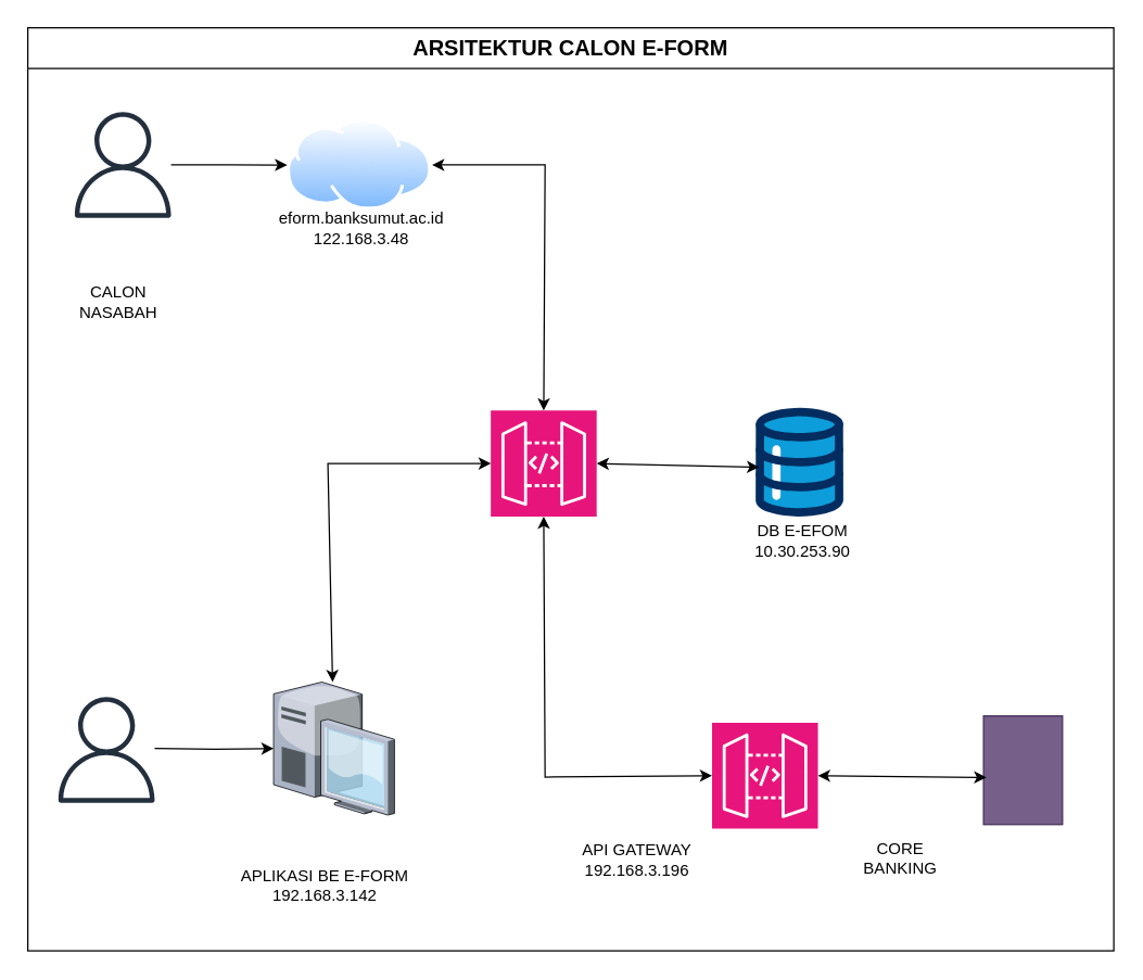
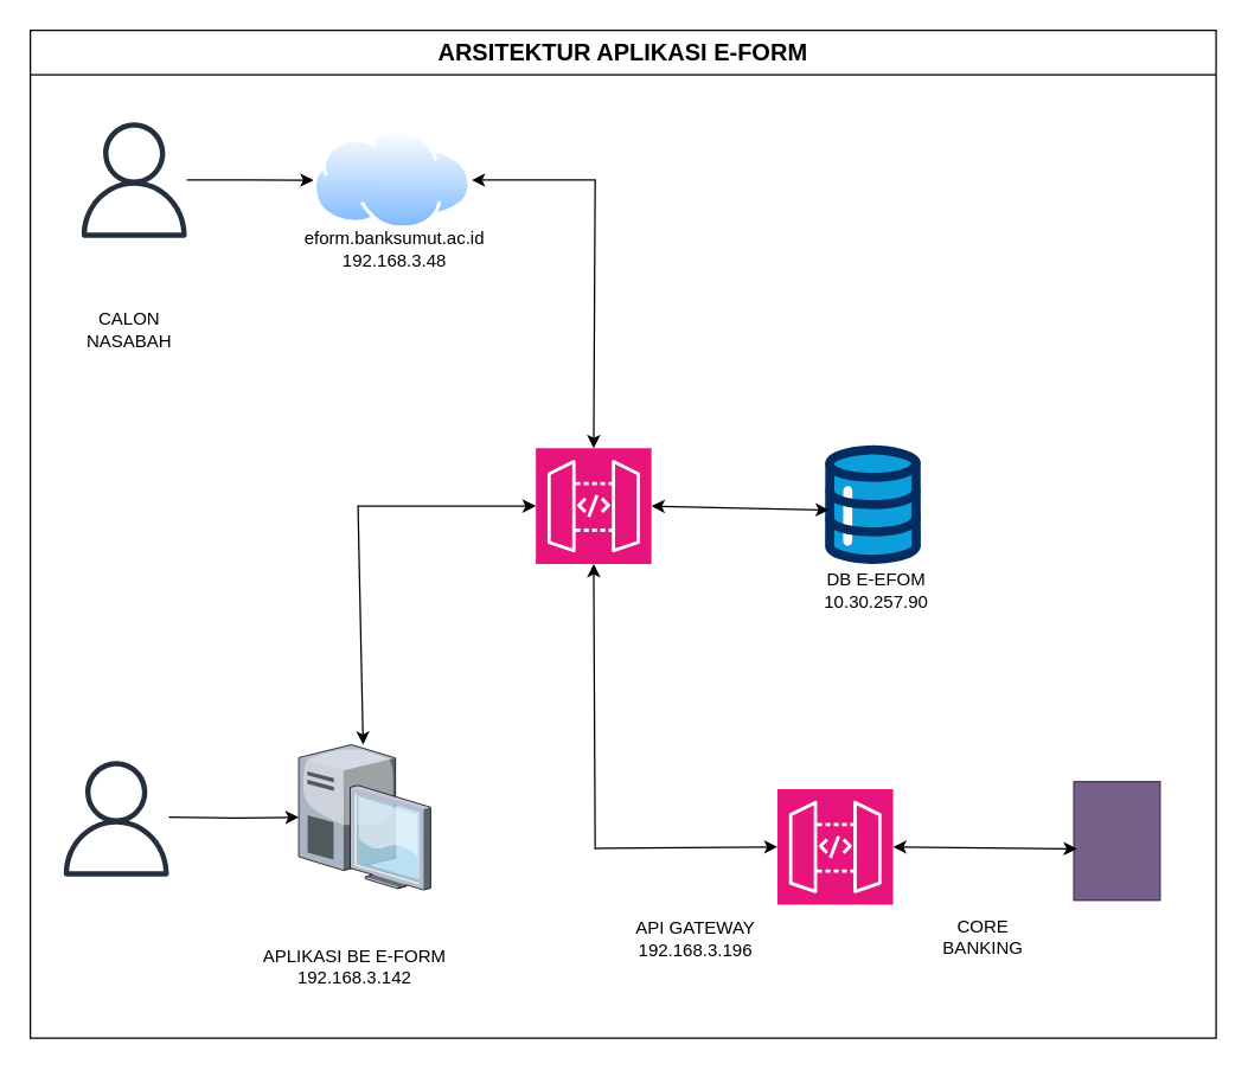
- <mxCell id="23" value="&lt;b&gt;&lt;font style=&quot;font-size: 16px;&quot;&gt;ARSITEKTUR CALON E-FORM&lt;/font&gt;&lt;/b&gt;" style="swimlane;fontStyle=0;childLayout=stackLayout;horizontal=1;startSize=30;horizontalStack=0;resizeParent=1;resizeParentMax=0;resizeLast=0;collapsible=1;marginBottom=0;whiteSpace=wrap;html=1;" parent="1" vertex="1"><mxGeometry x="20" y="20" width="800" height="680" as="geometry" /></mxCell>
+ <mxCell id="23" value="&lt;b&gt;&lt;font style=&quot;font-size: 16px;&quot;&gt;ARSITEKTUR APLIKASI E-FORM&lt;/font&gt;&lt;/b&gt;" style="swimlane;fontStyle=0;childLayout=stackLayout;horizontal=1;startSize=30;horizontalStack=0;resizeParent=1;resizeParentMax=0;resizeLast=0;collapsible=1;marginBottom=0;whiteSpace=wrap;html=1;" parent="1" vertex="1"><mxGeometry x="20" y="20" width="800" height="680" as="geometry" /></mxCell>
- <mxCell id="22" value="eform.banksumut.ac.id&lt;br&gt;122.168.3.48" style="text;html=1;align=center;verticalAlign=middle;whiteSpace=wrap;rounded=0;" parent="1" vertex="1"><mxGeometry x="196.05" y="153" width="140" height="30" as="geometry" /></mxCell>
+ <mxCell id="22" value="eform.banksumut.ac.id&lt;br&gt;192.168.3.48" style="text;html=1;align=center;verticalAlign=middle;whiteSpace=wrap;rounded=0;" parent="1" vertex="1"><mxGeometry x="196.05" y="153" width="140" height="30" as="geometry" /></mxCell>
- <mxCell id="21" value="DB E-EFOM&lt;br&gt;10.30.253.90" style="text;html=1;align=center;verticalAlign=middle;whiteSpace=wrap;rounded=0;" parent="1" vertex="1"><mxGeometry x="551.05" y="383" width="80" height="30" as="geometry" /></mxCell>
+ <mxCell id="21" value="DB E-EFOM&lt;br&gt;10.30.257.90" style="text;html=1;align=center;verticalAlign=middle;whiteSpace=wrap;rounded=0;" parent="1" vertex="1"><mxGeometry x="551.05" y="383" width="80" height="30" as="geometry" /></mxCell>
